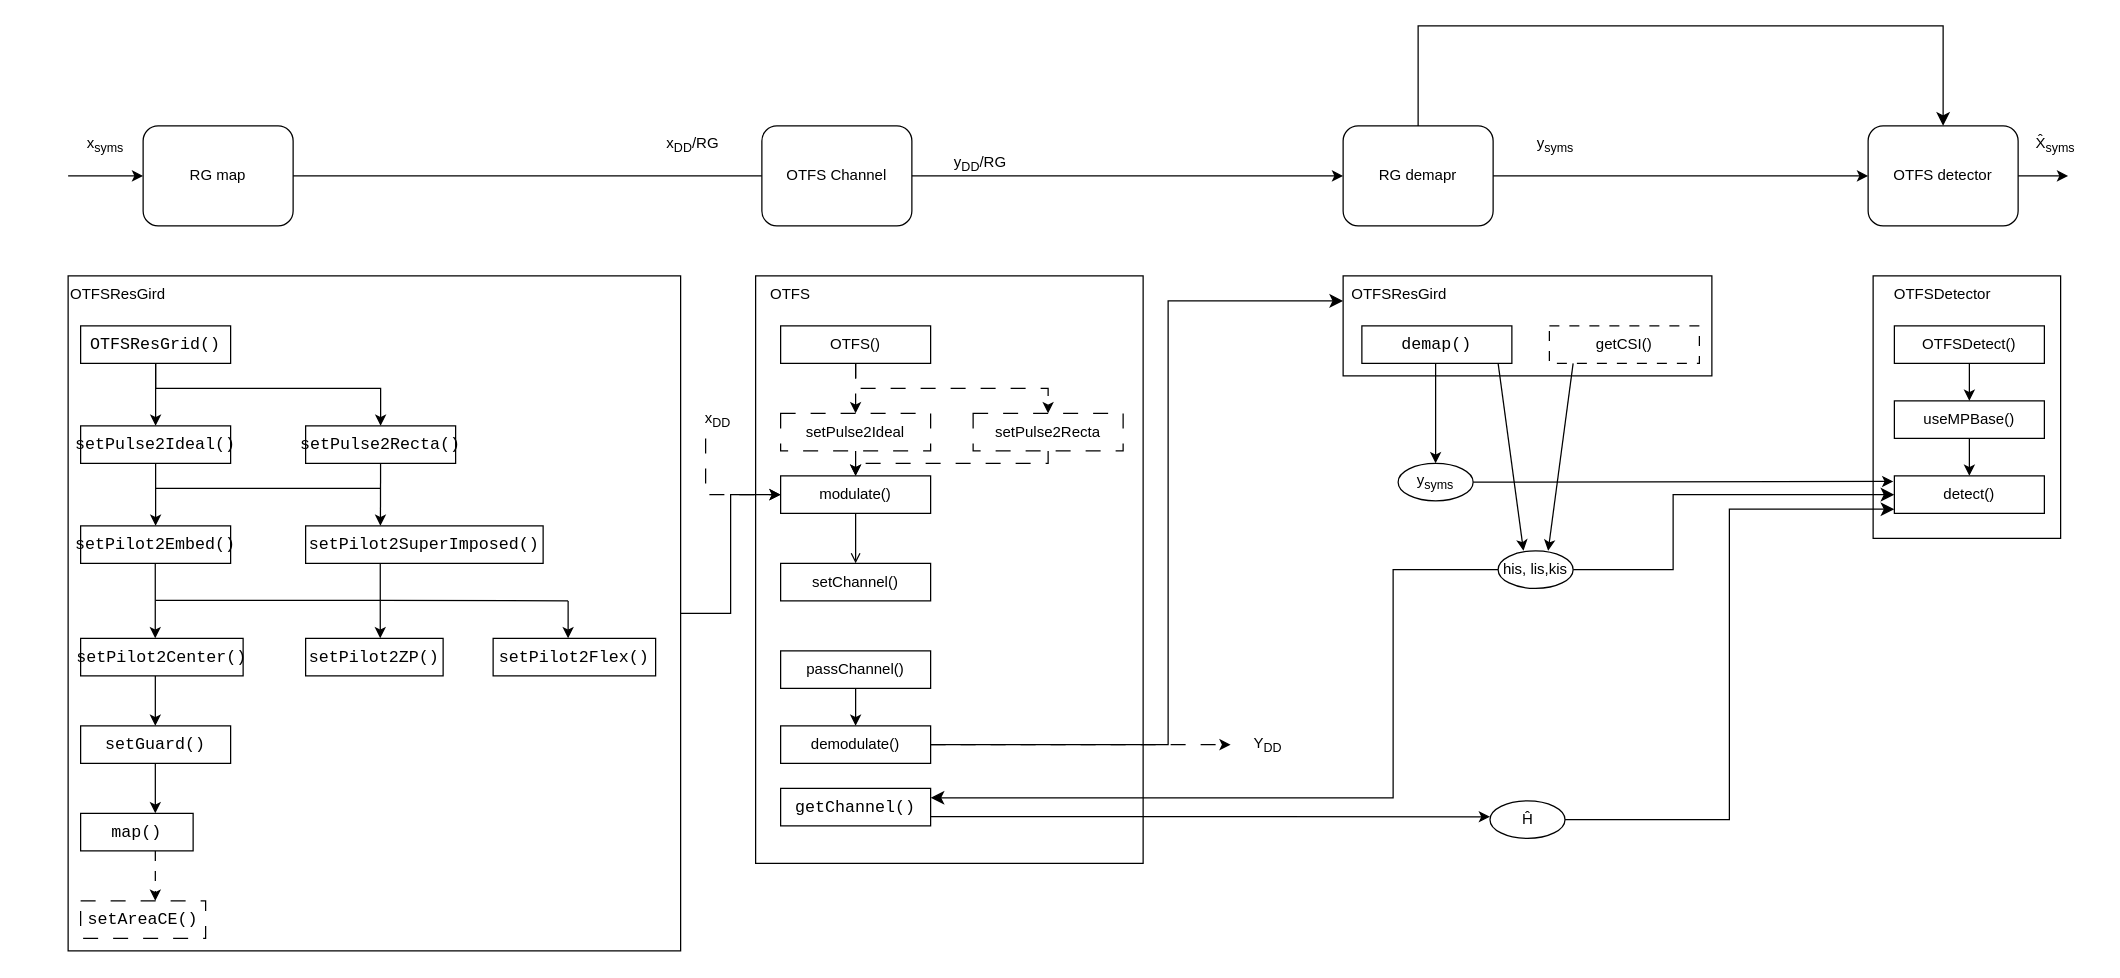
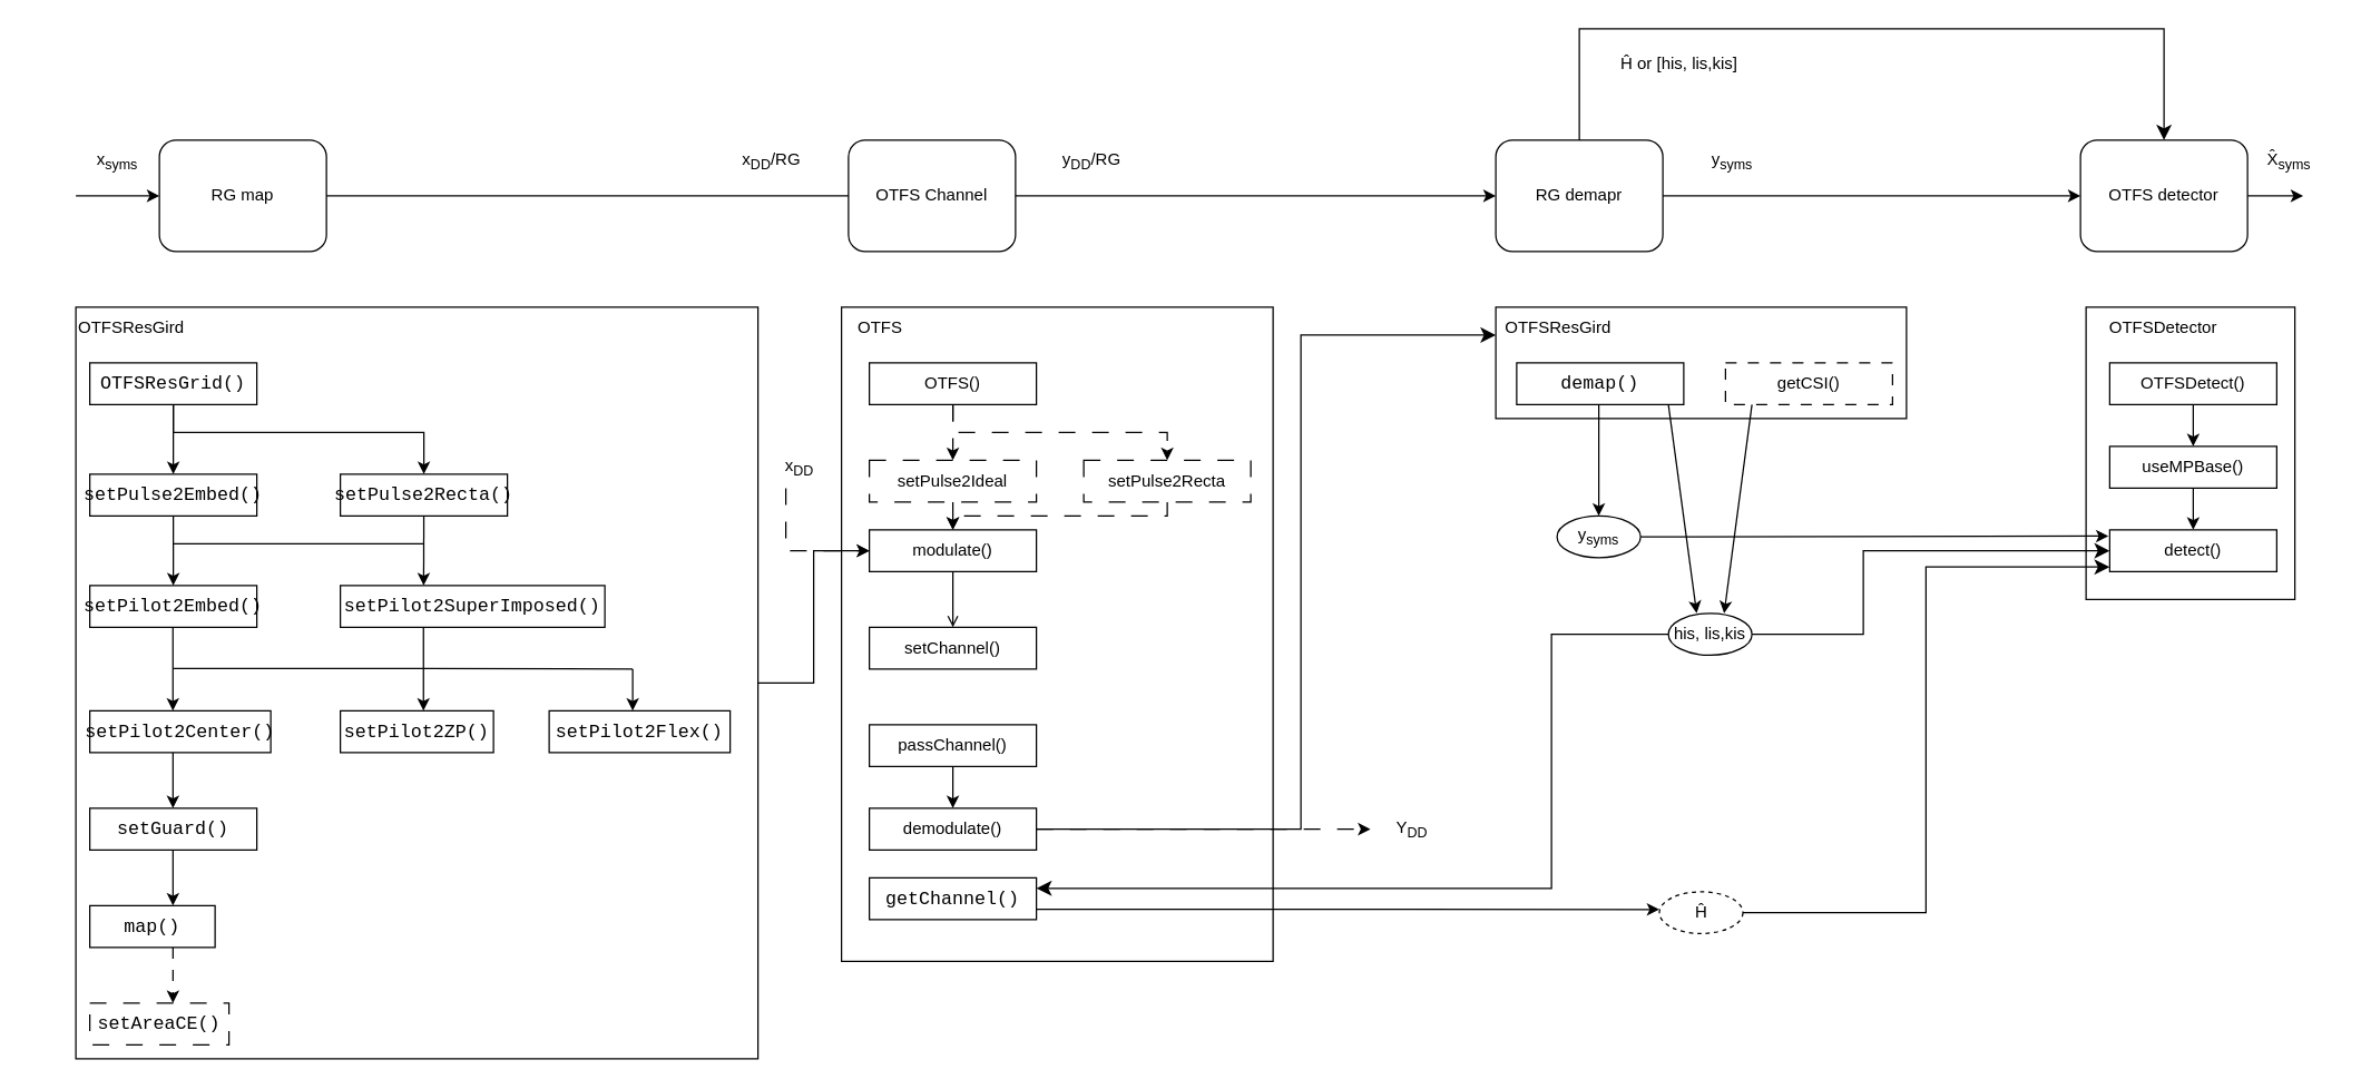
+ <mxCell id="14" value="Ĥ or [his, lis,kis]" style="text;html=1;strokeColor=none;fillColor=none;align=center;verticalAlign=middle;whiteSpace=wrap;rounded=0;" parent="1" vertex="1"><mxGeometry x="1114" y="30" width="116" height="30" as="geometry" /></mxCell>
- <mxCell id="10" value="y&lt;sub&gt;DD&lt;/sub&gt;/RG" style="text;html=1;strokeColor=none;fillColor=none;align=center;verticalAlign=middle;whiteSpace=wrap;rounded=0;" parent="1" vertex="1"><mxGeometry x="720" y="115" width="60" height="30" as="geometry" /></mxCell>
+ <mxCell id="10" value="y&lt;sub&gt;DD&lt;/sub&gt;/RG" style="text;html=1;strokeColor=none;fillColor=none;align=center;verticalAlign=middle;whiteSpace=wrap;rounded=0;" parent="1" vertex="1"><mxGeometry x="720" y="100" width="60" height="30" as="geometry" /></mxCell>
- <mxCell id="58" value="&lt;div style=&quot;padding: 30px; font-size: medium;&quot; class=&quot;rtcContent&quot;&gt;&lt;div style=&quot;font-size: 10pt; font-family: Menlo, Monaco, Consolas, &amp;quot;Courier New&amp;quot;, monospace;&quot; class=&quot;lineNode&quot;&gt;&lt;div style=&quot;padding: 30px; font-size: medium; text-align: start;&quot; class=&quot;rtcContent&quot;&gt;&lt;div style=&quot;font-size: 10pt;&quot; class=&quot;lineNode&quot;&gt;setPulse2Ideal()&lt;/div&gt;&lt;/div&gt;&lt;/div&gt;&lt;/div&gt;" style="rounded=0;whiteSpace=wrap;html=1;align=center;movable=1;resizable=1;rotatable=1;deletable=1;editable=1;connectable=1;" parent="54" vertex="1"><mxGeometry x="10" y="120" width="120" height="30" as="geometry" /></mxCell>
+ <mxCell id="58" value="&lt;div style=&quot;padding: 30px; font-size: medium;&quot; class=&quot;rtcContent&quot;&gt;&lt;div style=&quot;font-size: 10pt; font-family: Menlo, Monaco, Consolas, &amp;quot;Courier New&amp;quot;, monospace;&quot; class=&quot;lineNode&quot;&gt;&lt;div style=&quot;padding: 30px; font-size: medium; text-align: start;&quot; class=&quot;rtcContent&quot;&gt;&lt;div style=&quot;font-size: 10pt;&quot; class=&quot;lineNode&quot;&gt;setPulse2Embed()&lt;/div&gt;&lt;/div&gt;&lt;/div&gt;&lt;/div&gt;" style="rounded=0;whiteSpace=wrap;html=1;align=center;movable=1;resizable=1;rotatable=1;deletable=1;editable=1;connectable=1;" parent="54" vertex="1"><mxGeometry x="10" y="120" width="120" height="30" as="geometry" /></mxCell>
- <mxCell id="51" value="Ĥ" style="ellipse;whiteSpace=wrap;html=1;fillColor=default;" parent="1" vertex="1"><mxGeometry x="1157.5" y="640" width="60" height="30" as="geometry" /></mxCell>
+ <mxCell id="51" value="Ĥ" style="ellipse;whiteSpace=wrap;html=1;fillColor=default;dashed=1;" parent="1" vertex="1"><mxGeometry x="1157.5" y="640" width="60" height="30" as="geometry" /></mxCell>
